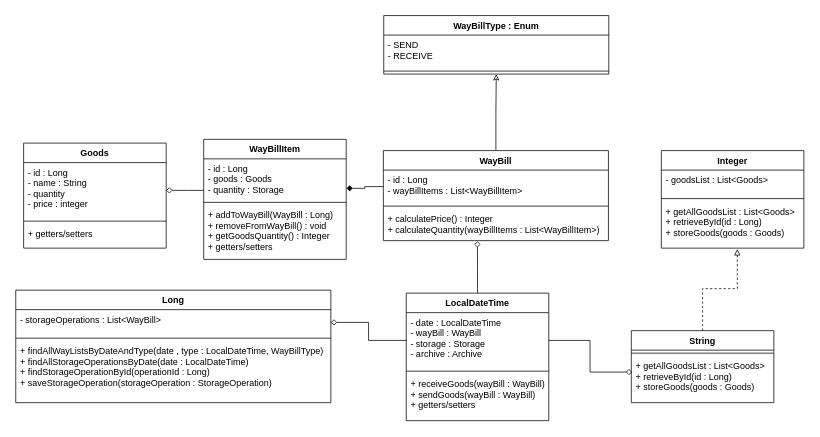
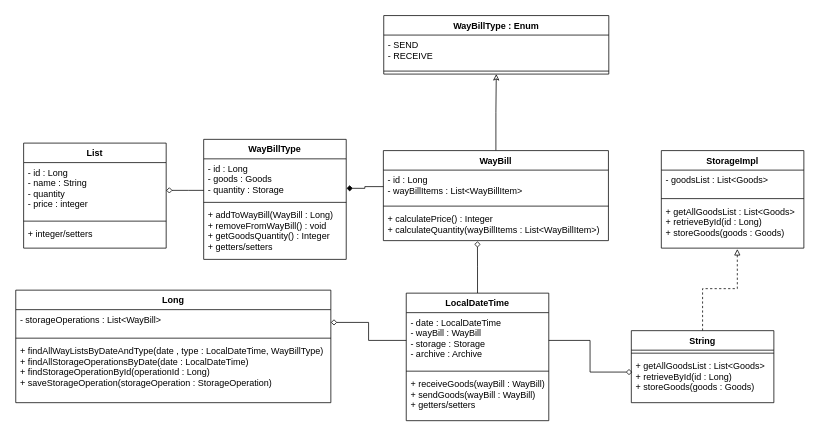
- <mxCell id="2" value="WayBillItem" style="swimlane;fontStyle=1;align=center;verticalAlign=top;childLayout=stackLayout;horizontal=1;startSize=26;horizontalStack=0;resizeParent=1;resizeParentMax=0;resizeLast=0;collapsible=1;marginBottom=0;" vertex="1" parent="1"><mxGeometry x="271" y="185" width="190" height="160" as="geometry" /></mxCell>
+ <mxCell id="2" value="WayBillType" style="swimlane;fontStyle=1;align=center;verticalAlign=top;childLayout=stackLayout;horizontal=1;startSize=26;horizontalStack=0;resizeParent=1;resizeParentMax=0;resizeLast=0;collapsible=1;marginBottom=0;" vertex="1" parent="1"><mxGeometry x="271" y="185" width="190" height="160" as="geometry" /></mxCell>
- <mxCell id="6" value="Goods" style="swimlane;fontStyle=1;align=center;verticalAlign=top;childLayout=stackLayout;horizontal=1;startSize=26;horizontalStack=0;resizeParent=1;resizeParentMax=0;resizeLast=0;collapsible=1;marginBottom=0;" vertex="1" parent="1"><mxGeometry x="31" y="190" width="190" height="140" as="geometry" /></mxCell>
+ <mxCell id="6" value="List" style="swimlane;fontStyle=1;align=center;verticalAlign=top;childLayout=stackLayout;horizontal=1;startSize=26;horizontalStack=0;resizeParent=1;resizeParentMax=0;resizeLast=0;collapsible=1;marginBottom=0;" vertex="1" parent="1"><mxGeometry x="31" y="190" width="190" height="140" as="geometry" /></mxCell>
- <mxCell id="28" value="Integer" style="swimlane;fontStyle=1;align=center;verticalAlign=top;childLayout=stackLayout;horizontal=1;startSize=26;horizontalStack=0;resizeParent=1;resizeParentMax=0;resizeLast=0;collapsible=1;marginBottom=0;" vertex="1" parent="1"><mxGeometry x="881" y="200" width="190" height="130" as="geometry" /></mxCell>
+ <mxCell id="28" value="StorageImpl" style="swimlane;fontStyle=1;align=center;verticalAlign=top;childLayout=stackLayout;horizontal=1;startSize=26;horizontalStack=0;resizeParent=1;resizeParentMax=0;resizeLast=0;collapsible=1;marginBottom=0;" vertex="1" parent="1"><mxGeometry x="881" y="200" width="190" height="130" as="geometry" /></mxCell>
- <mxCell id="9" value="+ getters/setters" style="text;strokeColor=none;fillColor=none;align=left;verticalAlign=top;spacingLeft=4;spacingRight=4;overflow=hidden;rotatable=0;points=[[0,0.5],[1,0.5]];portConstraint=eastwest;" vertex="1" parent="6"><mxGeometry y="108" width="190" height="32" as="geometry" /></mxCell>
+ <mxCell id="9" value="+ integer/setters" style="text;strokeColor=none;fillColor=none;align=left;verticalAlign=top;spacingLeft=4;spacingRight=4;overflow=hidden;rotatable=0;points=[[0,0.5],[1,0.5]];portConstraint=eastwest;" vertex="1" parent="6"><mxGeometry y="108" width="190" height="32" as="geometry" /></mxCell>
